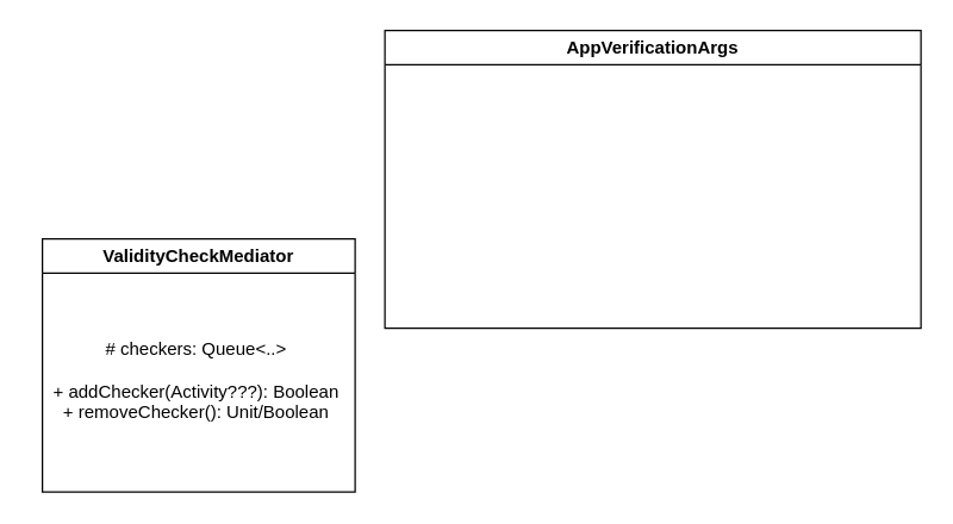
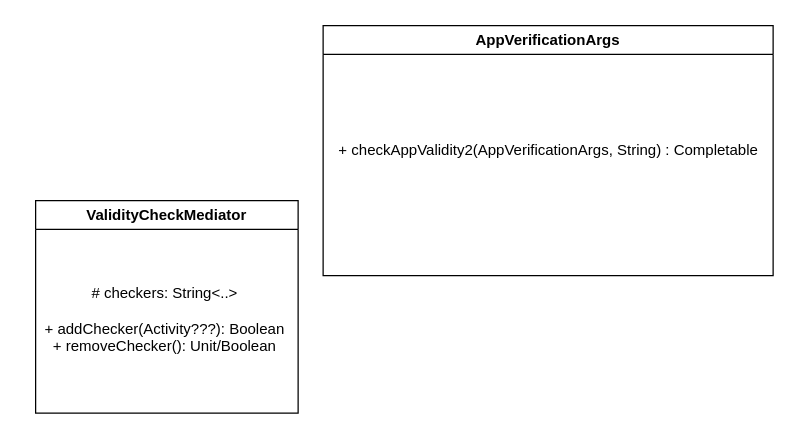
+ <mxCell id="5" value="+ checkAppValidity2(AppVerificationArgs, String) : Completable" style="text;html=1;align=center;verticalAlign=middle;resizable=0;points=[];autosize=1;strokeColor=none;fillColor=none;" vertex="1" parent="4"><mxGeometry y="85" width="360" height="30" as="geometry" /></mxCell>
- <mxCell id="3" value="# checkers: Queue&amp;lt;..&amp;gt;&lt;br&gt;&lt;br&gt;+ addChecker(Activity???): Boolean&lt;br&gt;+ removeChecker(): Unit/Boolean" style="text;html=1;align=center;verticalAlign=middle;resizable=0;points=[];autosize=1;strokeColor=none;fillColor=none;" vertex="1" parent="2"><mxGeometry x="-7.5" y="60" width="220" height="70" as="geometry" /></mxCell>
+ <mxCell id="3" value="# checkers: String&amp;lt;..&amp;gt;&lt;br&gt;&lt;br&gt;+ addChecker(Activity???): Boolean&lt;br&gt;+ removeChecker(): Unit/Boolean" style="text;html=1;align=center;verticalAlign=middle;resizable=0;points=[];autosize=1;strokeColor=none;fillColor=none;" vertex="1" parent="2"><mxGeometry x="-7.5" y="60" width="220" height="70" as="geometry" /></mxCell>
